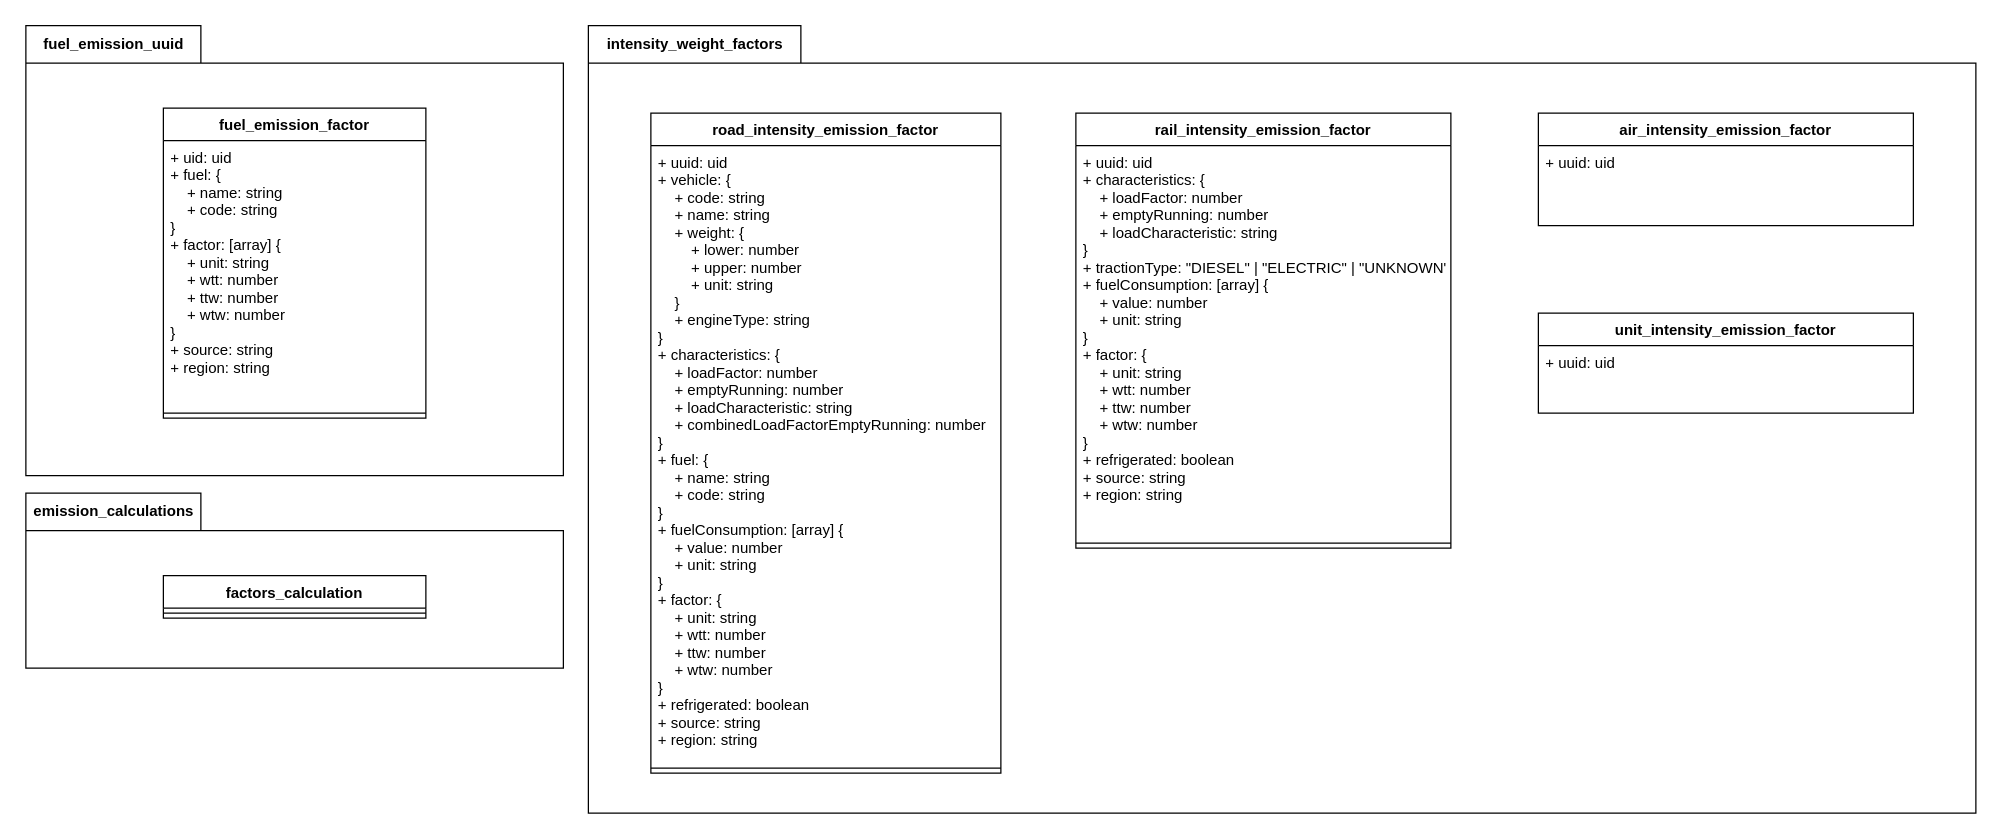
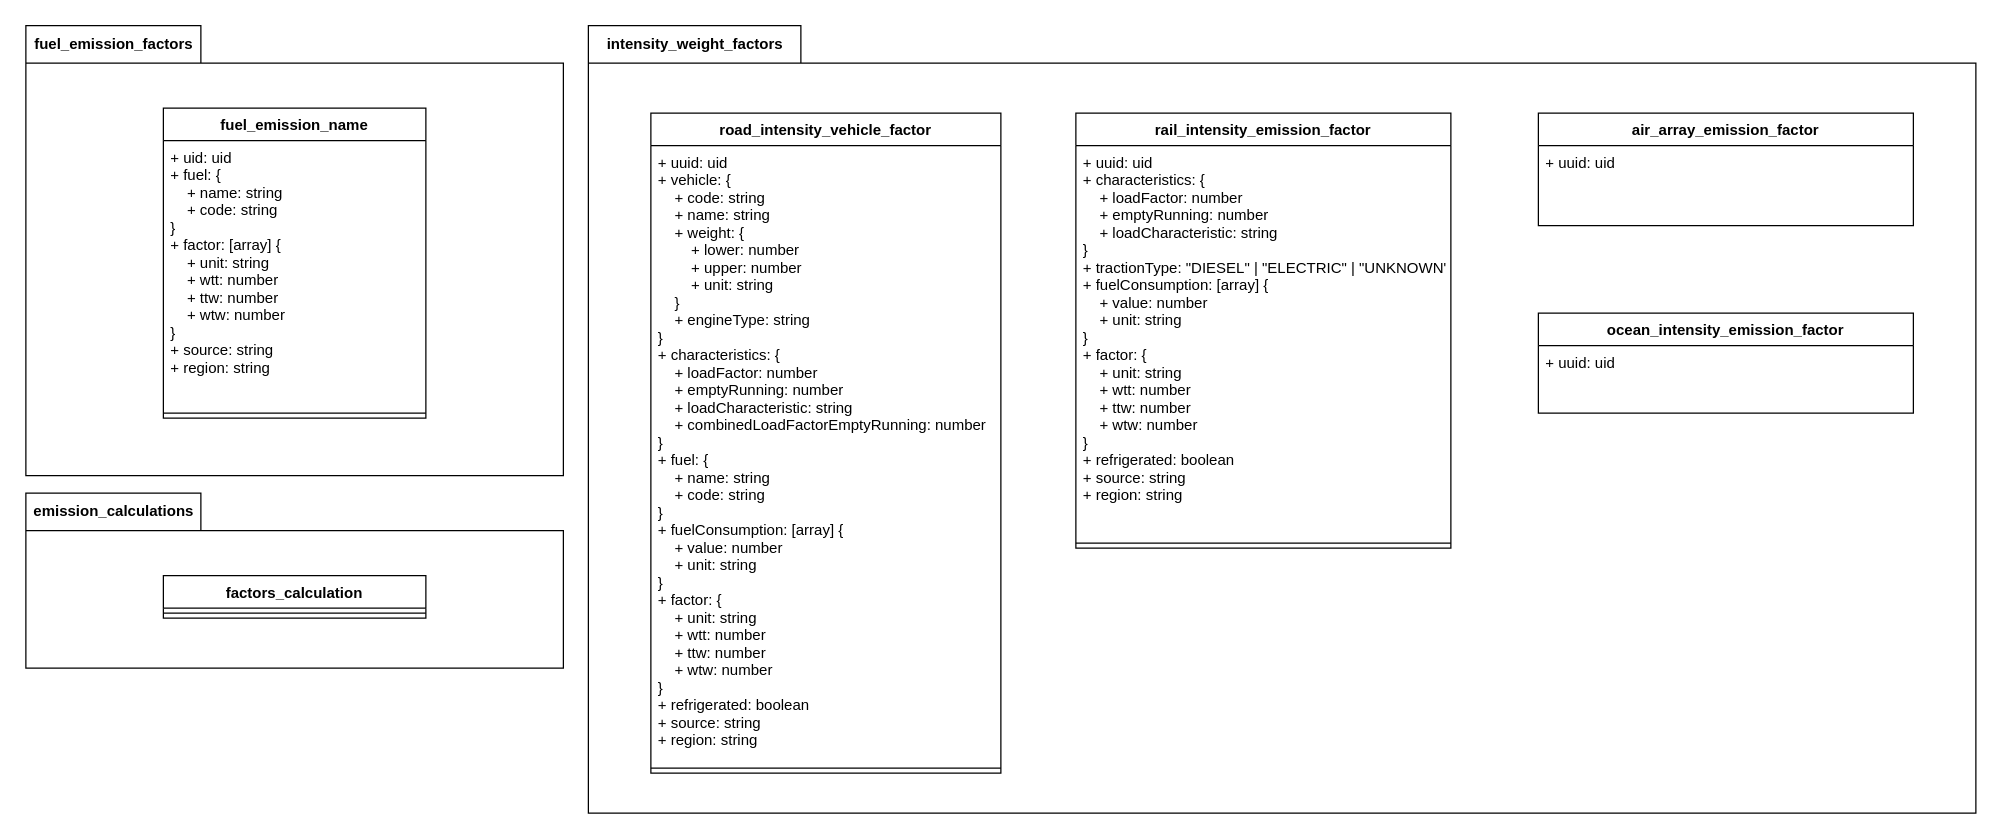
- <mxCell id="2" value="fuel_emission_uuid" style="shape=folder;fontStyle=1;tabWidth=140;tabHeight=30;tabPosition=left;html=1;boundedLbl=1;labelInHeader=1;container=1;collapsible=0;recursiveResize=0;" parent="1" vertex="1"><mxGeometry x="20" y="20" width="430" height="360" as="geometry" /></mxCell>
+ <mxCell id="2" value="fuel_emission_factors" style="shape=folder;fontStyle=1;tabWidth=140;tabHeight=30;tabPosition=left;html=1;boundedLbl=1;labelInHeader=1;container=1;collapsible=0;recursiveResize=0;" parent="1" vertex="1"><mxGeometry x="20" y="20" width="430" height="360" as="geometry" /></mxCell>
- <mxCell id="3" value="fuel_emission_factor" style="swimlane;fontStyle=1;align=center;verticalAlign=top;childLayout=stackLayout;horizontal=1;startSize=26;horizontalStack=0;resizeParent=1;resizeParentMax=0;resizeLast=0;collapsible=1;marginBottom=0;" parent="2" vertex="1"><mxGeometry x="110" y="66" width="210" height="248" as="geometry" /></mxCell>
+ <mxCell id="3" value="fuel_emission_name" style="swimlane;fontStyle=1;align=center;verticalAlign=top;childLayout=stackLayout;horizontal=1;startSize=26;horizontalStack=0;resizeParent=1;resizeParentMax=0;resizeLast=0;collapsible=1;marginBottom=0;" parent="2" vertex="1"><mxGeometry x="110" y="66" width="210" height="248" as="geometry" /></mxCell>
- <mxCell id="7" value="road_intensity_emission_factor" style="swimlane;fontStyle=1;align=center;verticalAlign=top;childLayout=stackLayout;horizontal=1;startSize=26;horizontalStack=0;resizeParent=1;resizeParentMax=0;resizeLast=0;collapsible=1;marginBottom=0;" parent="6" vertex="1"><mxGeometry x="50" y="70" width="280" height="528" as="geometry" /></mxCell>
+ <mxCell id="7" value="road_intensity_vehicle_factor" style="swimlane;fontStyle=1;align=center;verticalAlign=top;childLayout=stackLayout;horizontal=1;startSize=26;horizontalStack=0;resizeParent=1;resizeParentMax=0;resizeLast=0;collapsible=1;marginBottom=0;" parent="6" vertex="1"><mxGeometry x="50" y="70" width="280" height="528" as="geometry" /></mxCell>
- <mxCell id="13" value="air_intensity_emission_factor" style="swimlane;fontStyle=1;align=center;verticalAlign=top;childLayout=stackLayout;horizontal=1;startSize=26;horizontalStack=0;resizeParent=1;resizeParentMax=0;resizeLast=0;collapsible=1;marginBottom=0;" parent="6" vertex="1"><mxGeometry x="760" y="70" width="300" height="90" as="geometry"><mxRectangle x="470" y="48.5" width="220" height="30" as="alternateBounds" /></mxGeometry></mxCell>
+ <mxCell id="13" value="air_array_emission_factor" style="swimlane;fontStyle=1;align=center;verticalAlign=top;childLayout=stackLayout;horizontal=1;startSize=26;horizontalStack=0;resizeParent=1;resizeParentMax=0;resizeLast=0;collapsible=1;marginBottom=0;" parent="6" vertex="1"><mxGeometry x="760" y="70" width="300" height="90" as="geometry"><mxRectangle x="470" y="48.5" width="220" height="30" as="alternateBounds" /></mxGeometry></mxCell>
- <mxCell id="15" value="unit_intensity_emission_factor" style="swimlane;fontStyle=1;align=center;verticalAlign=top;childLayout=stackLayout;horizontal=1;startSize=26;horizontalStack=0;resizeParent=1;resizeParentMax=0;resizeLast=0;collapsible=1;marginBottom=0;" parent="6" vertex="1"><mxGeometry x="760" y="230" width="300" height="80" as="geometry"><mxRectangle x="470" y="48.5" width="220" height="30" as="alternateBounds" /></mxGeometry></mxCell>
+ <mxCell id="15" value="ocean_intensity_emission_factor" style="swimlane;fontStyle=1;align=center;verticalAlign=top;childLayout=stackLayout;horizontal=1;startSize=26;horizontalStack=0;resizeParent=1;resizeParentMax=0;resizeLast=0;collapsible=1;marginBottom=0;" parent="6" vertex="1"><mxGeometry x="760" y="230" width="300" height="80" as="geometry"><mxRectangle x="470" y="48.5" width="220" height="30" as="alternateBounds" /></mxGeometry></mxCell>
